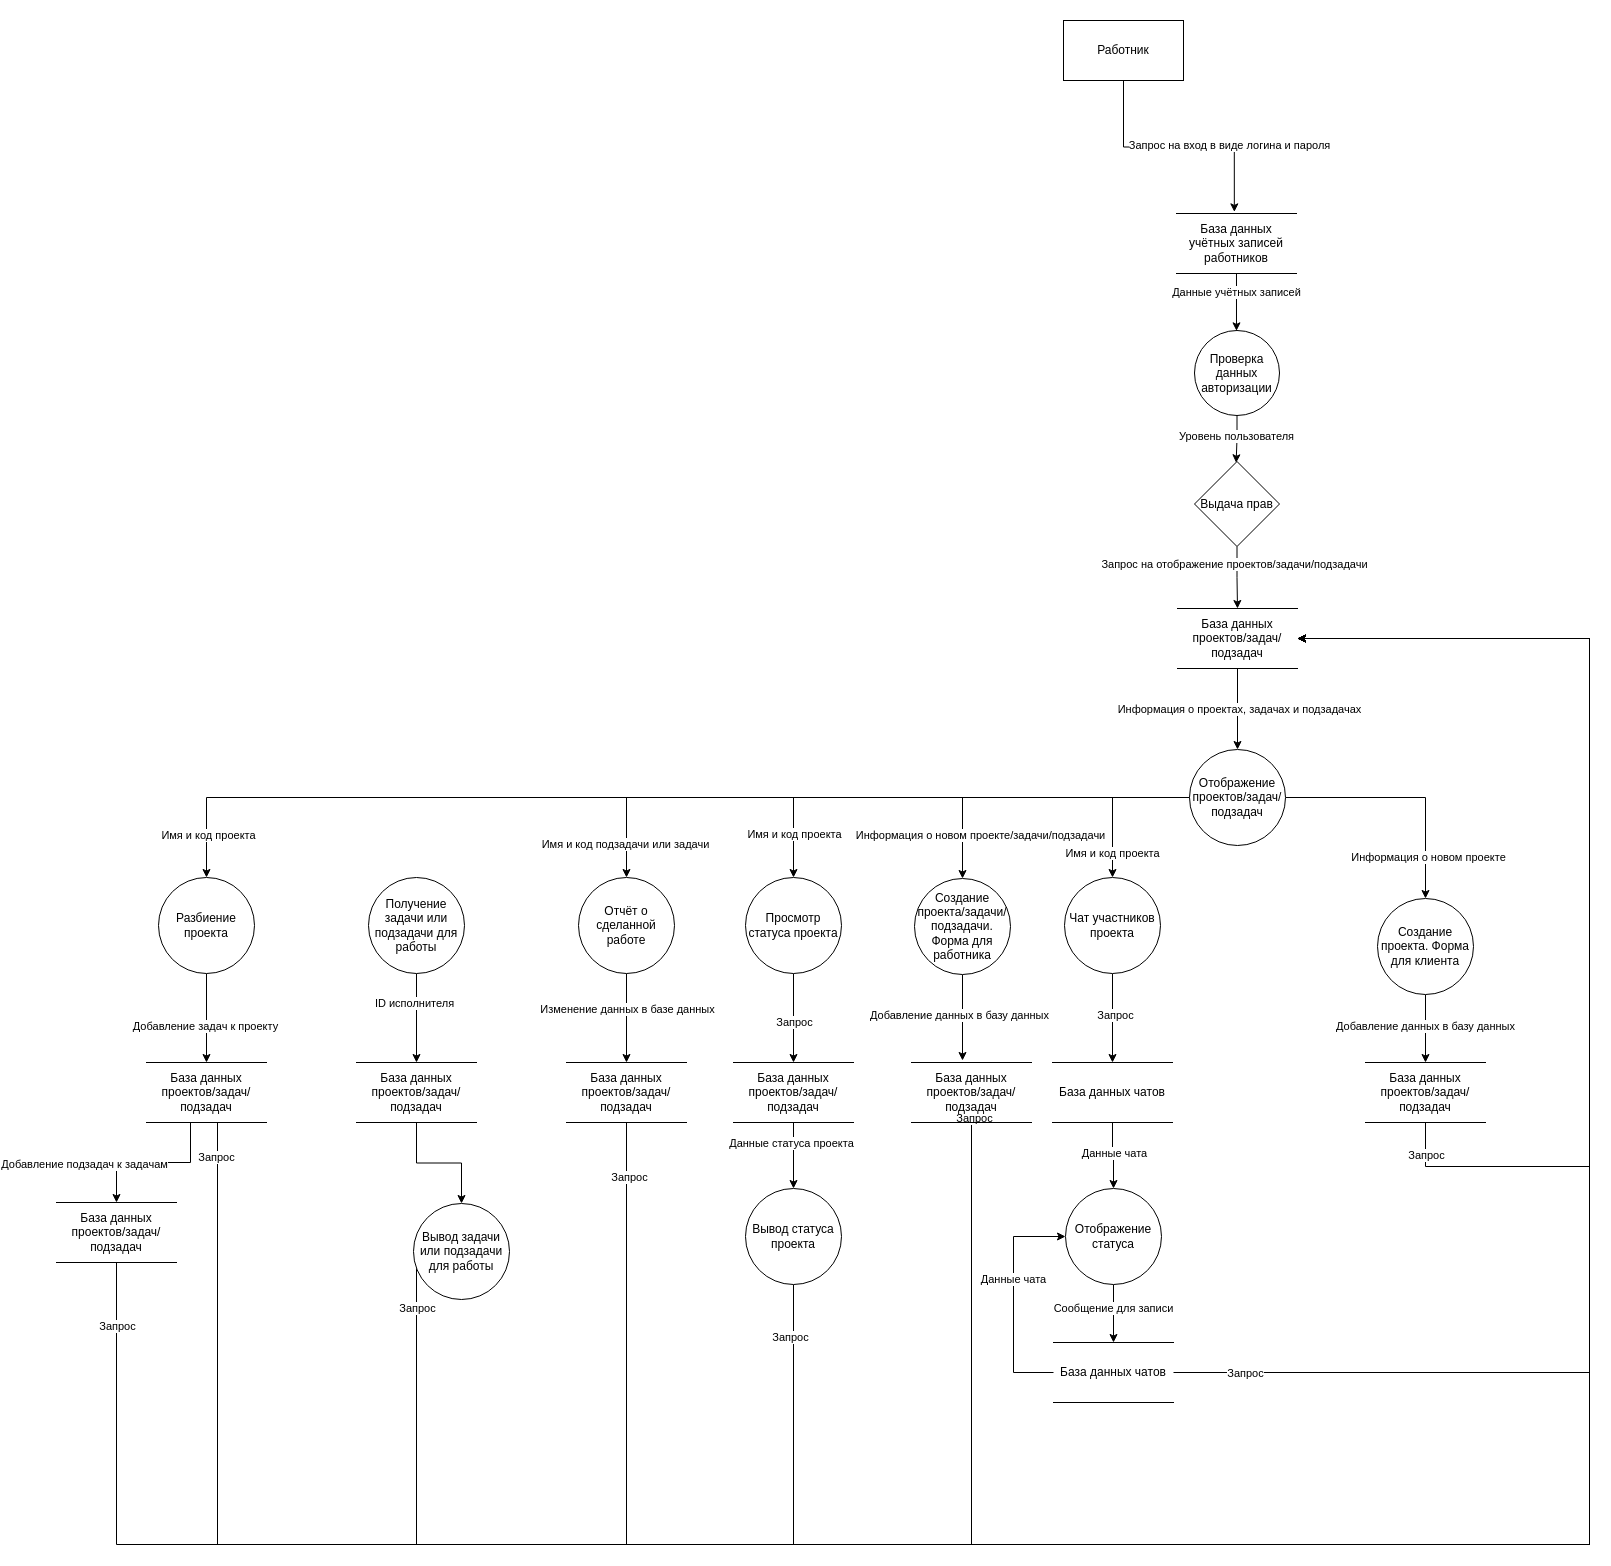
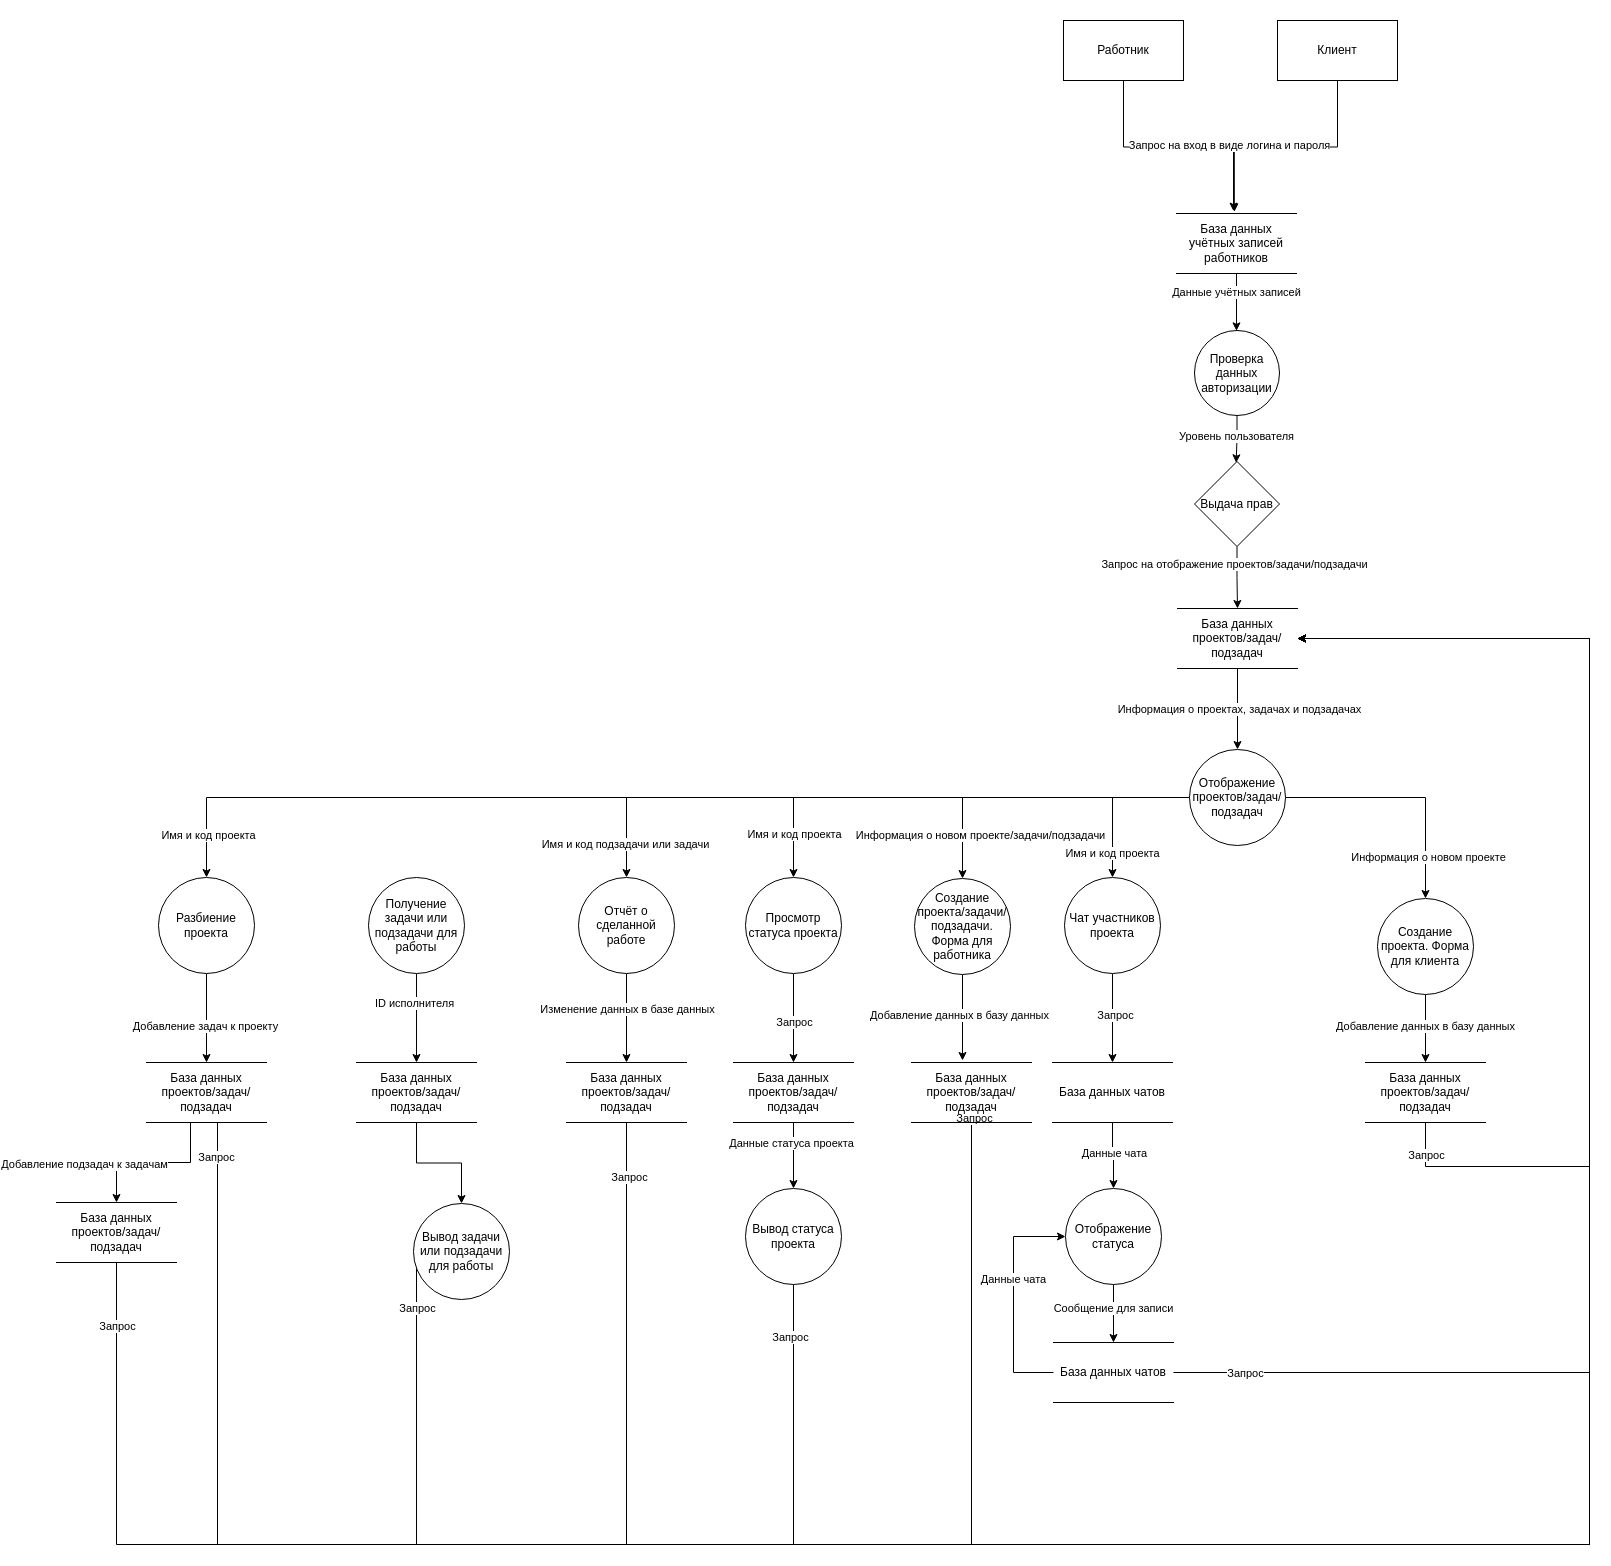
+ <mxCell id="5" value="Клиент" style="rounded=0;whiteSpace=wrap;html=1;" vertex="1" parent="1"><mxGeometry x="1241" y="20" width="120" height="60" as="geometry" /></mxCell>
+ <mxCell id="4" style="edgeStyle=orthogonalEdgeStyle;rounded=0;orthogonalLoop=1;jettySize=auto;html=1;entryX=0.475;entryY=-0.04;entryDx=0;entryDy=0;entryPerimeter=0;" edge="1" parent="1" source="5" target="3"><mxGeometry relative="1" as="geometry"><mxPoint x="1366.56" y="208.2" as="targetPoint" /><mxPoint x="1300.44" y="58.98" as="sourcePoint" /></mxGeometry></mxCell>
